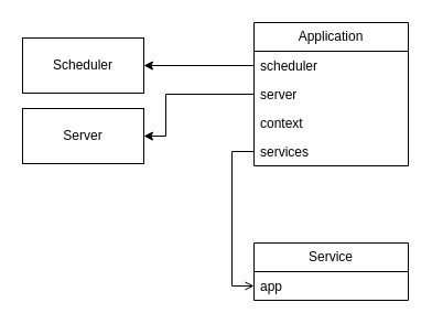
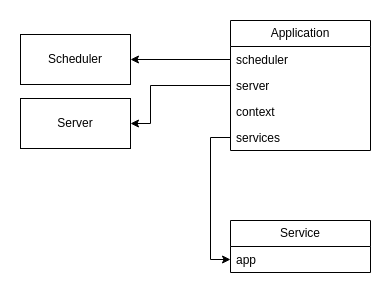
- <mxCell id="13" style="edgeStyle=orthogonalEdgeStyle;rounded=0;orthogonalLoop=1;jettySize=auto;html=1;exitX=0;exitY=0.5;exitDx=0;exitDy=0;entryX=0;entryY=0.5;entryDx=0;entryDy=0;endArrow=open;" edge="1" parent="1" source="6" target="10"><mxGeometry relative="1" as="geometry" /></mxCell>
+ <mxCell id="13" style="edgeStyle=orthogonalEdgeStyle;rounded=0;orthogonalLoop=1;jettySize=auto;html=1;exitX=0;exitY=0.5;exitDx=0;exitDy=0;entryX=0;entryY=0.5;entryDx=0;entryDy=0;" edge="1" parent="1" source="6" target="10"><mxGeometry relative="1" as="geometry" /></mxCell>
